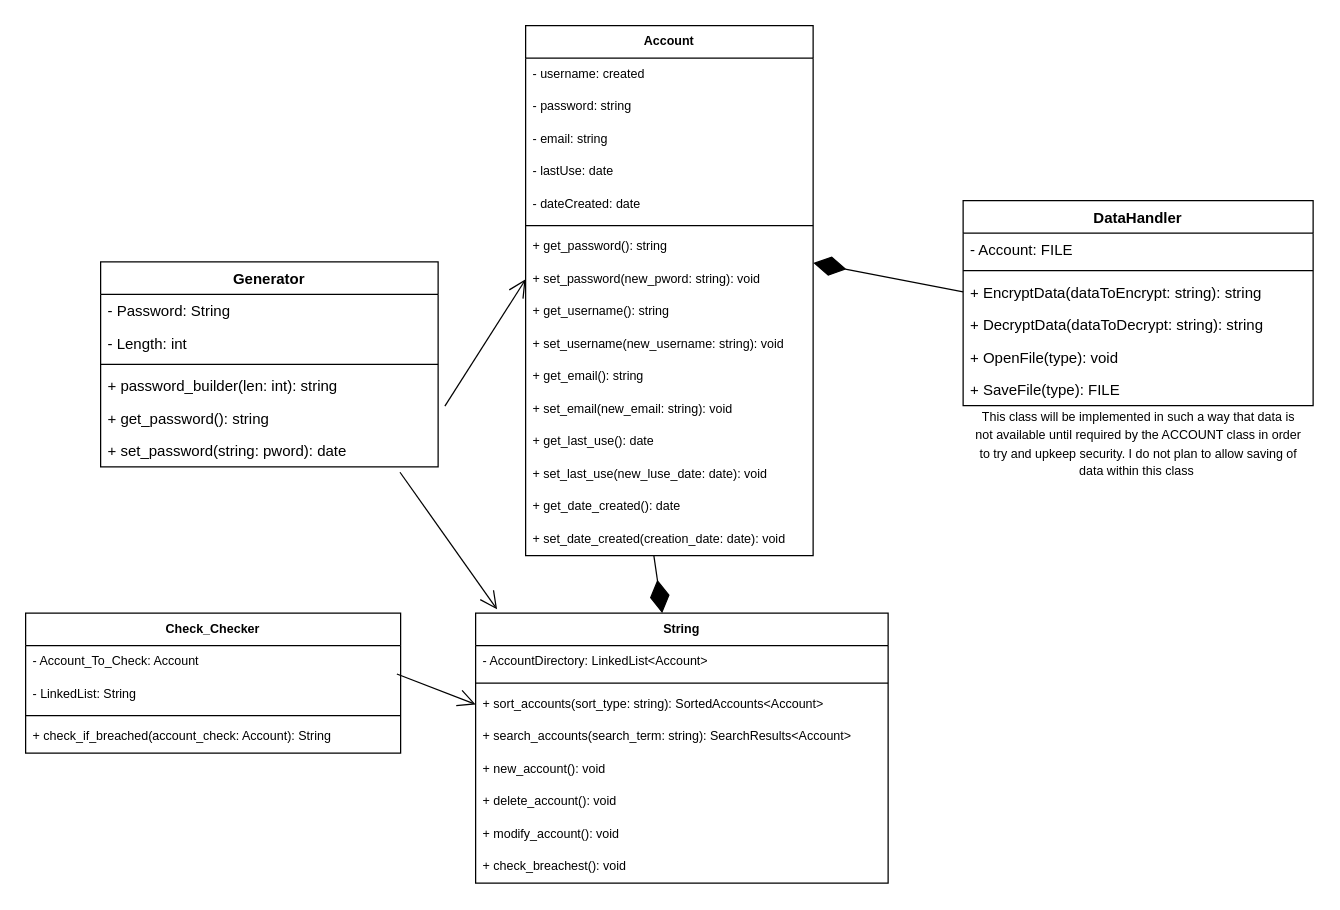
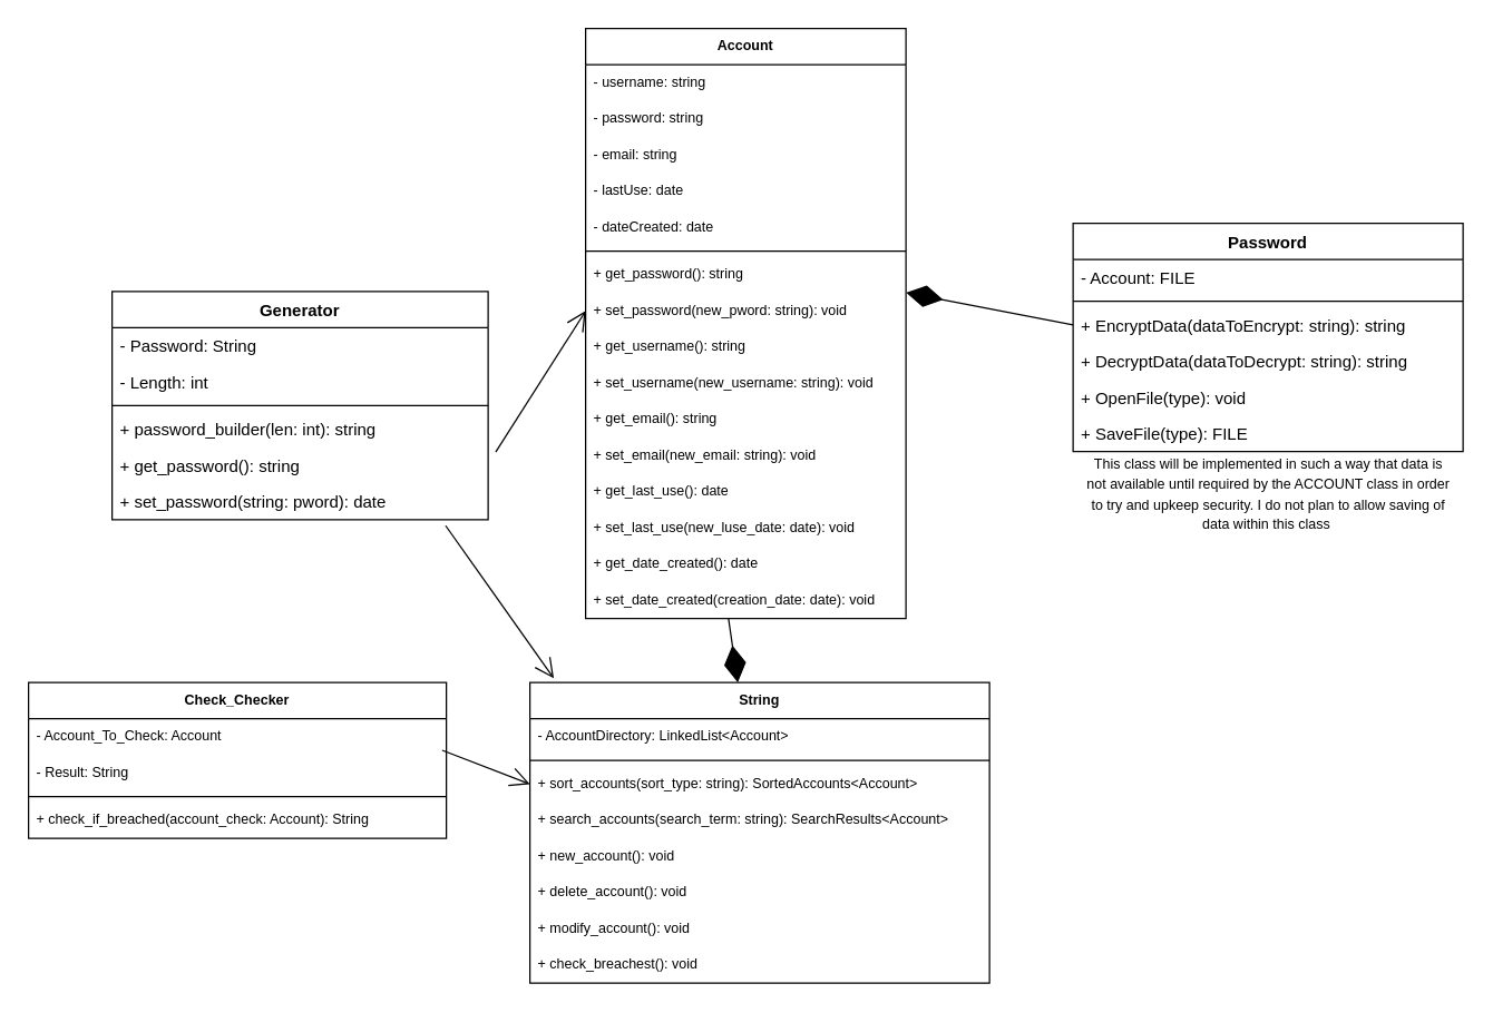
- <mxCell id="20" value="- username: created" style="text;strokeColor=none;fillColor=none;align=left;verticalAlign=top;spacingLeft=4;spacingRight=4;overflow=hidden;rotatable=0;points=[[0,0.5],[1,0.5]];portConstraint=eastwest;fontSize=10;" vertex="1" parent="19"><mxGeometry y="26" width="230" height="26" as="geometry" /></mxCell>
+ <mxCell id="20" value="- username: string" style="text;strokeColor=none;fillColor=none;align=left;verticalAlign=top;spacingLeft=4;spacingRight=4;overflow=hidden;rotatable=0;points=[[0,0.5],[1,0.5]];portConstraint=eastwest;fontSize=10;" vertex="1" parent="19"><mxGeometry y="26" width="230" height="26" as="geometry" /></mxCell>
- <mxCell id="11" value="DataHandler" style="swimlane;fontStyle=1;align=center;verticalAlign=top;childLayout=stackLayout;horizontal=1;startSize=26;horizontalStack=0;resizeParent=1;resizeParentMax=0;resizeLast=0;collapsible=1;marginBottom=0;" vertex="1" parent="10"><mxGeometry width="280" height="164" as="geometry" /></mxCell>
+ <mxCell id="11" value="Password" style="swimlane;fontStyle=1;align=center;verticalAlign=top;childLayout=stackLayout;horizontal=1;startSize=26;horizontalStack=0;resizeParent=1;resizeParentMax=0;resizeLast=0;collapsible=1;marginBottom=0;" vertex="1" parent="10"><mxGeometry width="280" height="164" as="geometry" /></mxCell>
- <mxCell id="47" value="- LinkedList: String" style="text;strokeColor=none;fillColor=none;align=left;verticalAlign=top;spacingLeft=4;spacingRight=4;overflow=hidden;rotatable=0;points=[[0,0.5],[1,0.5]];portConstraint=eastwest;fontSize=10;" vertex="1" parent="45"><mxGeometry y="52" width="300" height="26" as="geometry" /></mxCell>
+ <mxCell id="47" value="- Result: String" style="text;strokeColor=none;fillColor=none;align=left;verticalAlign=top;spacingLeft=4;spacingRight=4;overflow=hidden;rotatable=0;points=[[0,0.5],[1,0.5]];portConstraint=eastwest;fontSize=10;" vertex="1" parent="45"><mxGeometry y="52" width="300" height="26" as="geometry" /></mxCell>
